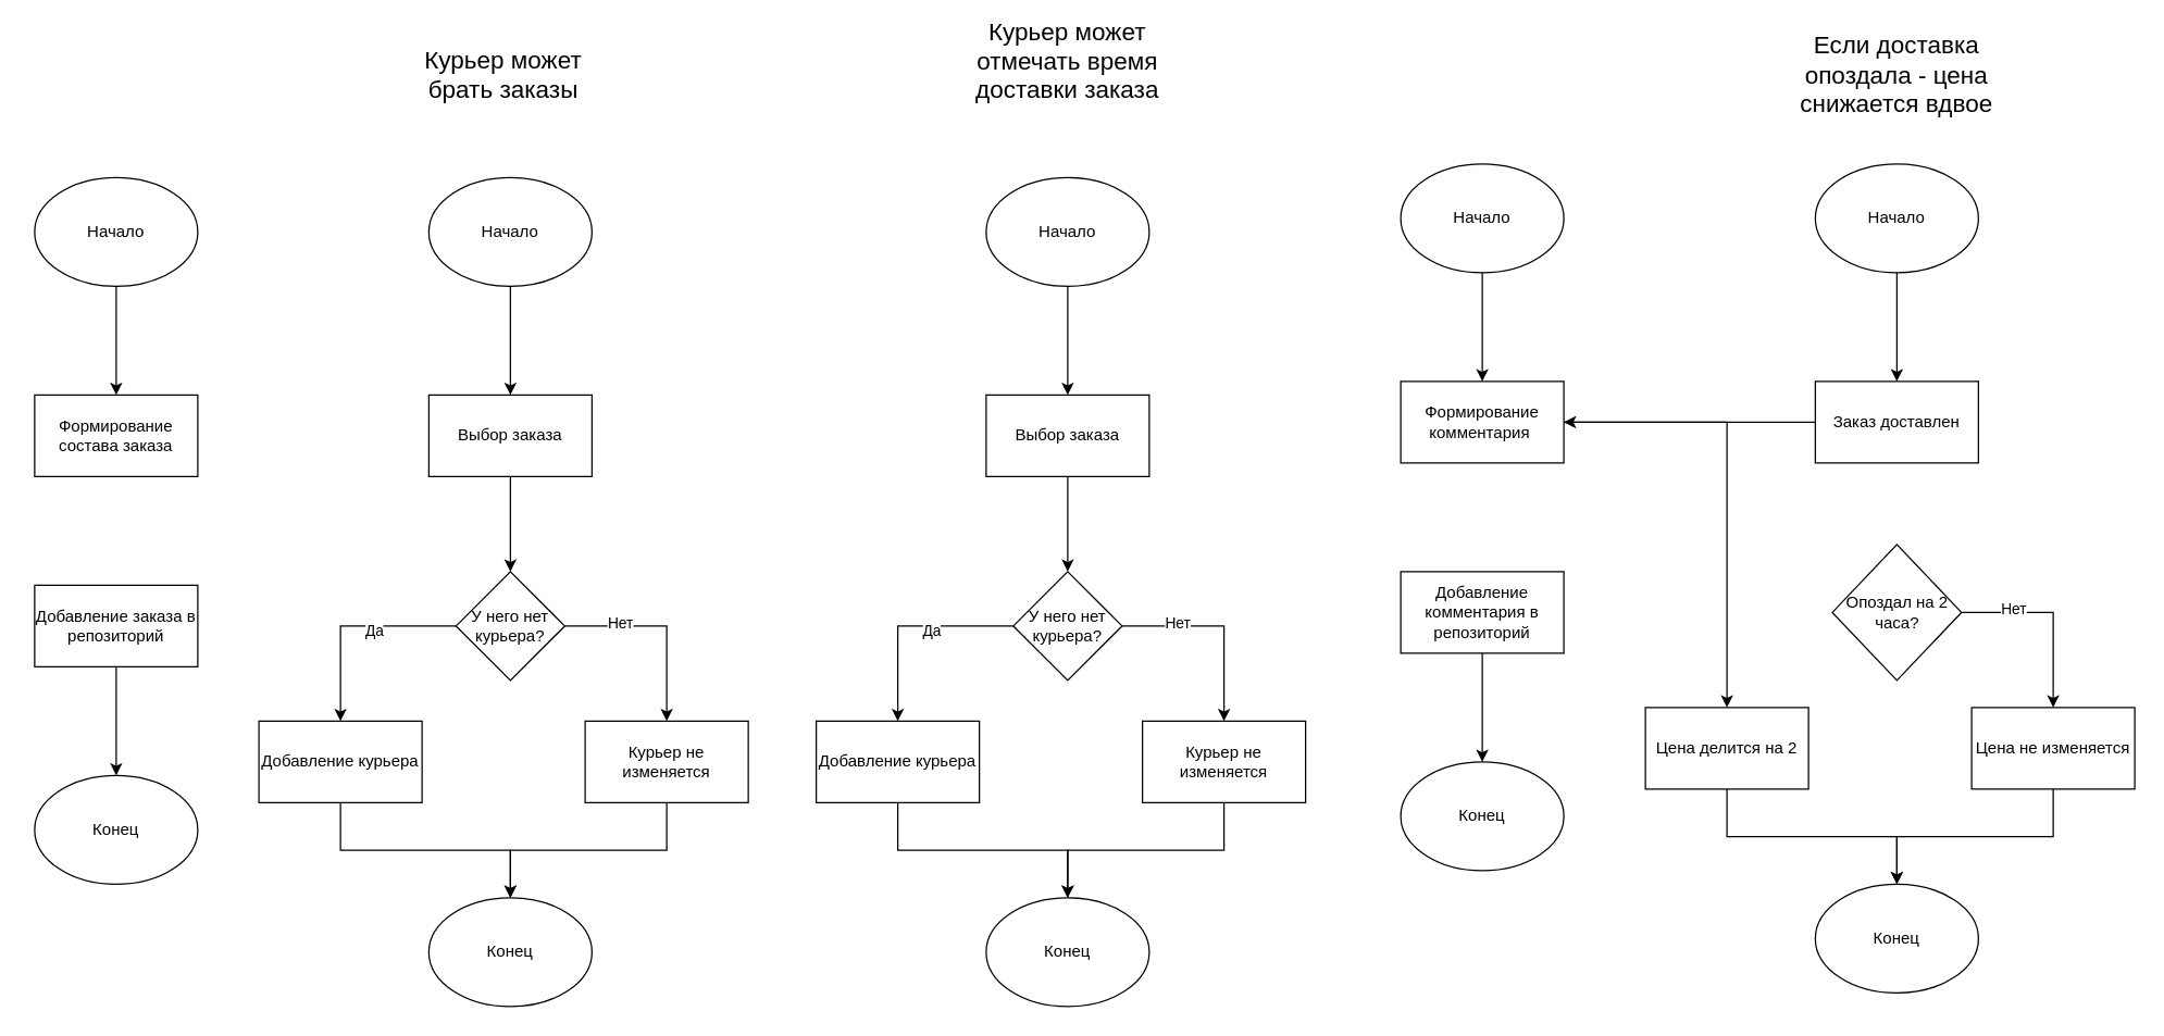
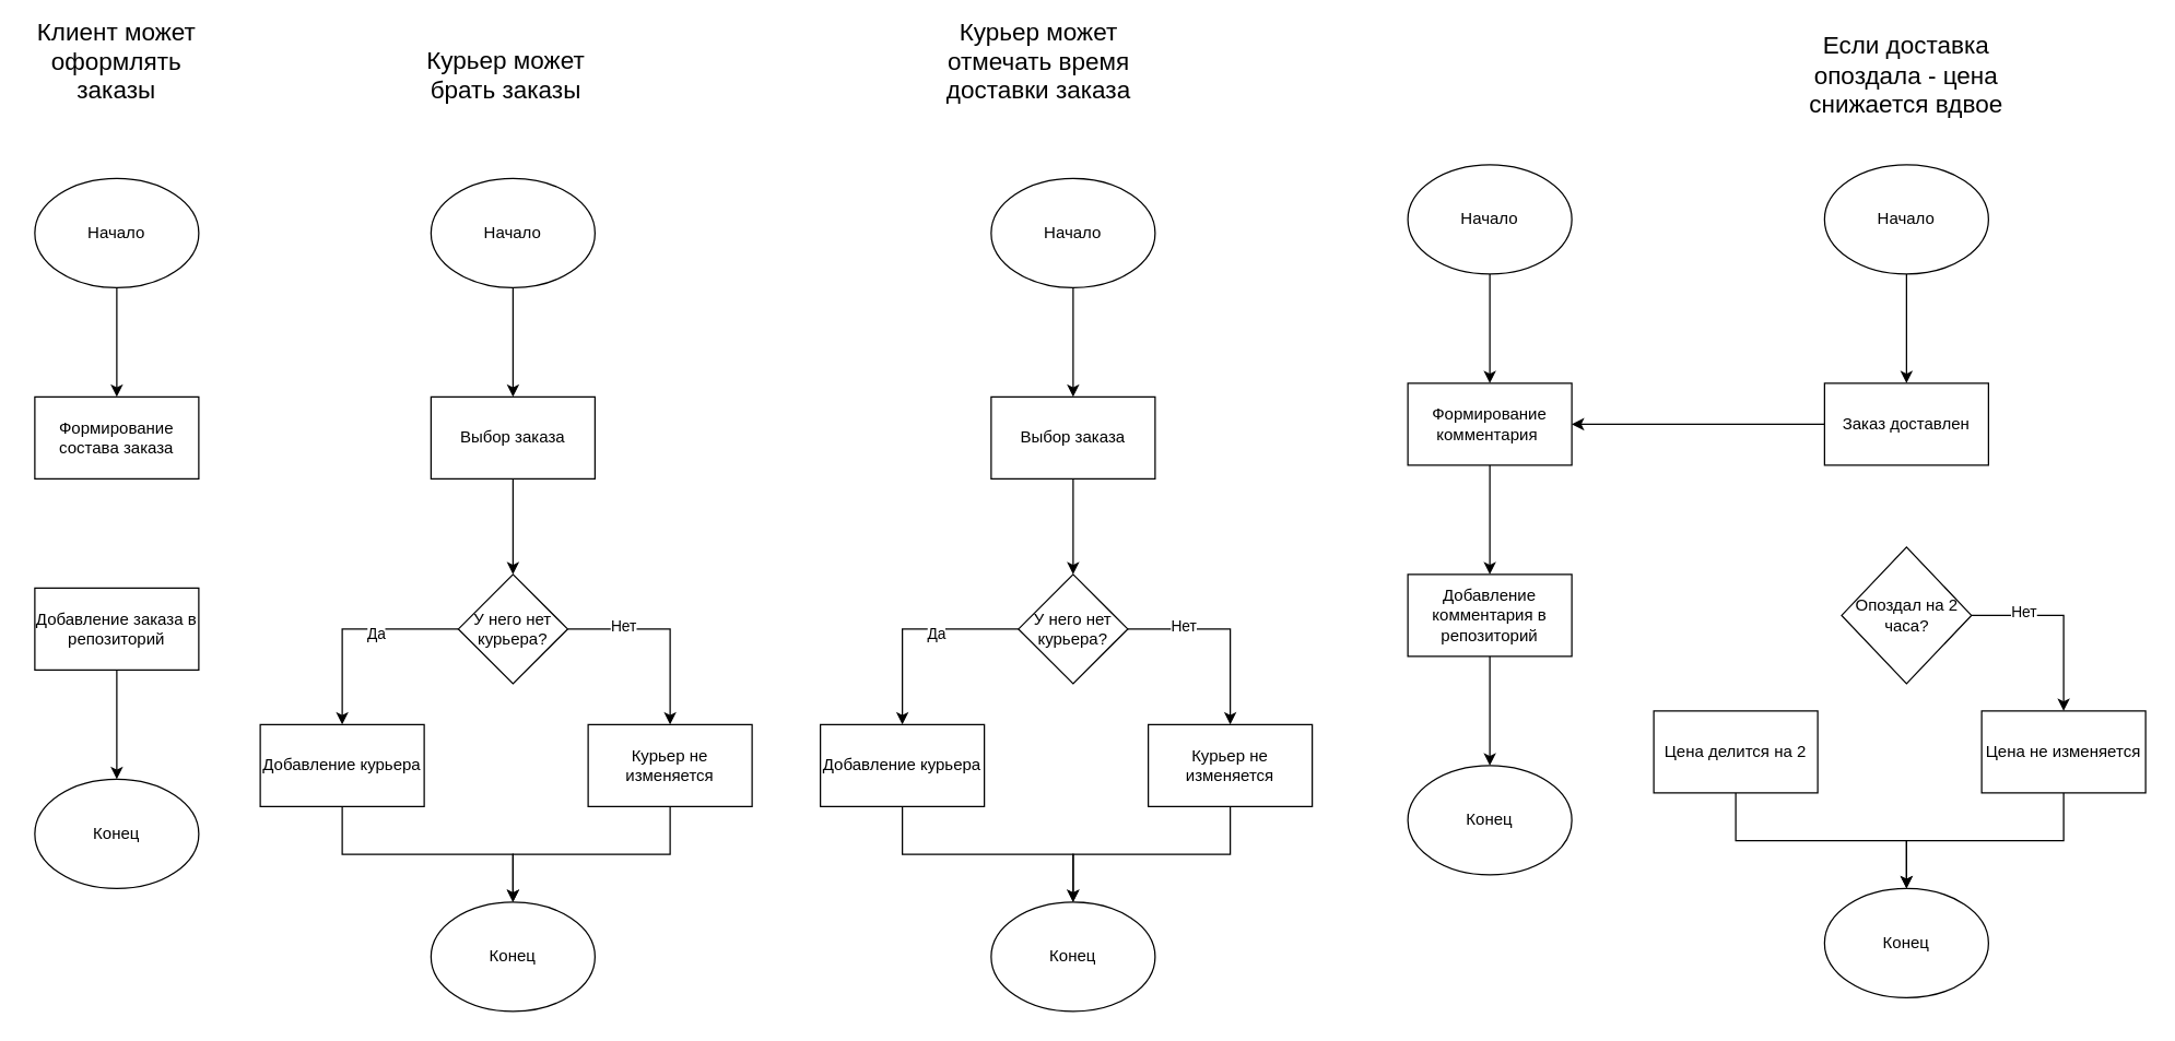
+ <mxCell id="2" value="&lt;font style=&quot;font-size: 18px;&quot;&gt;Клиент может оформлять заказы&lt;/font&gt;" style="text;html=1;align=center;verticalAlign=middle;whiteSpace=wrap;rounded=0;" vertex="1" parent="1"><mxGeometry x="20" y="20" width="130" height="50" as="geometry" /></mxCell>
- <mxCell id="4" value="&lt;font style=&quot;font-size: 18px;&quot;&gt;Курьер может отмечать время доставки заказа&lt;/font&gt;" style="text;html=1;align=center;verticalAlign=middle;whiteSpace=wrap;rounded=0;" vertex="1" parent="1"><mxGeometry x="710" y="20" width="150" height="50" as="geometry" /></mxCell>
+ <mxCell id="4" value="&lt;font style=&quot;font-size: 18px;&quot;&gt;Курьер может отмечать время доставки заказа&lt;/font&gt;" style="text;html=1;align=center;verticalAlign=middle;whiteSpace=wrap;rounded=0;" vertex="1" parent="1"><mxGeometry x="685" y="20" width="150" height="50" as="geometry" /></mxCell>
- <mxCell id="42" style="edgeStyle=orthogonalEdgeStyle;rounded=0;orthogonalLoop=1;jettySize=auto;html=1;" edge="1" parent="1" source="43" target="53"><mxGeometry relative="1" as="geometry" /></mxCell>
+ <mxCell id="42" style="edgeStyle=orthogonalEdgeStyle;rounded=0;orthogonalLoop=1;jettySize=auto;html=1;entryX=0.5;entryY=0;entryDx=0;entryDy=0;" edge="1" parent="1" source="43" target="45"><mxGeometry relative="1" as="geometry" /></mxCell>
